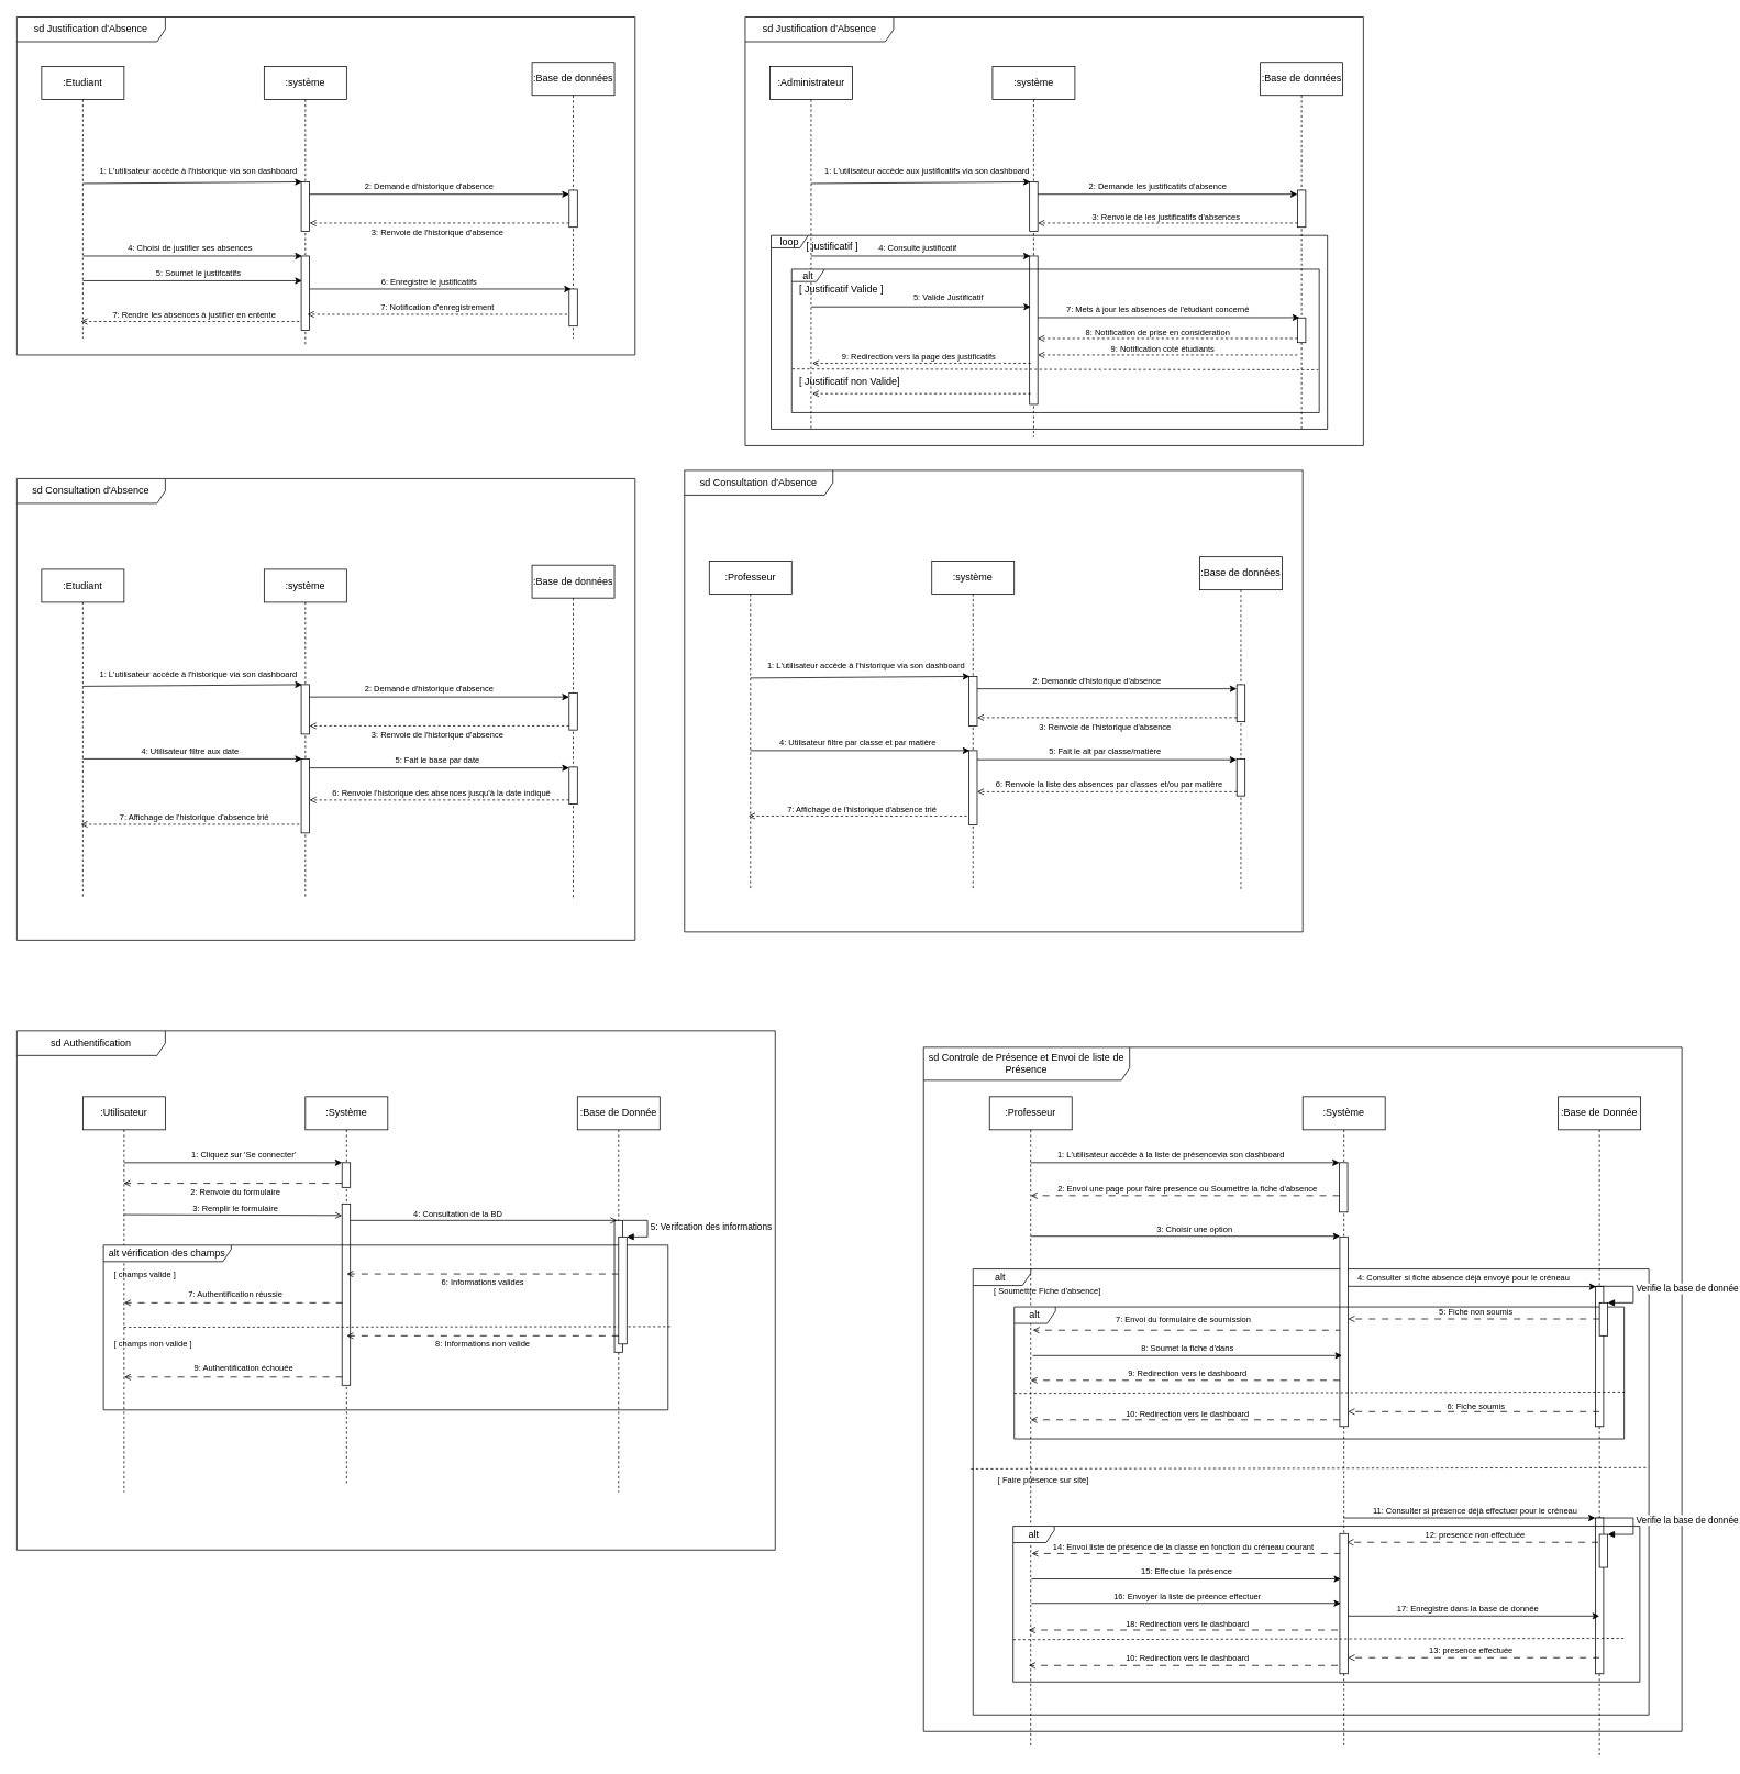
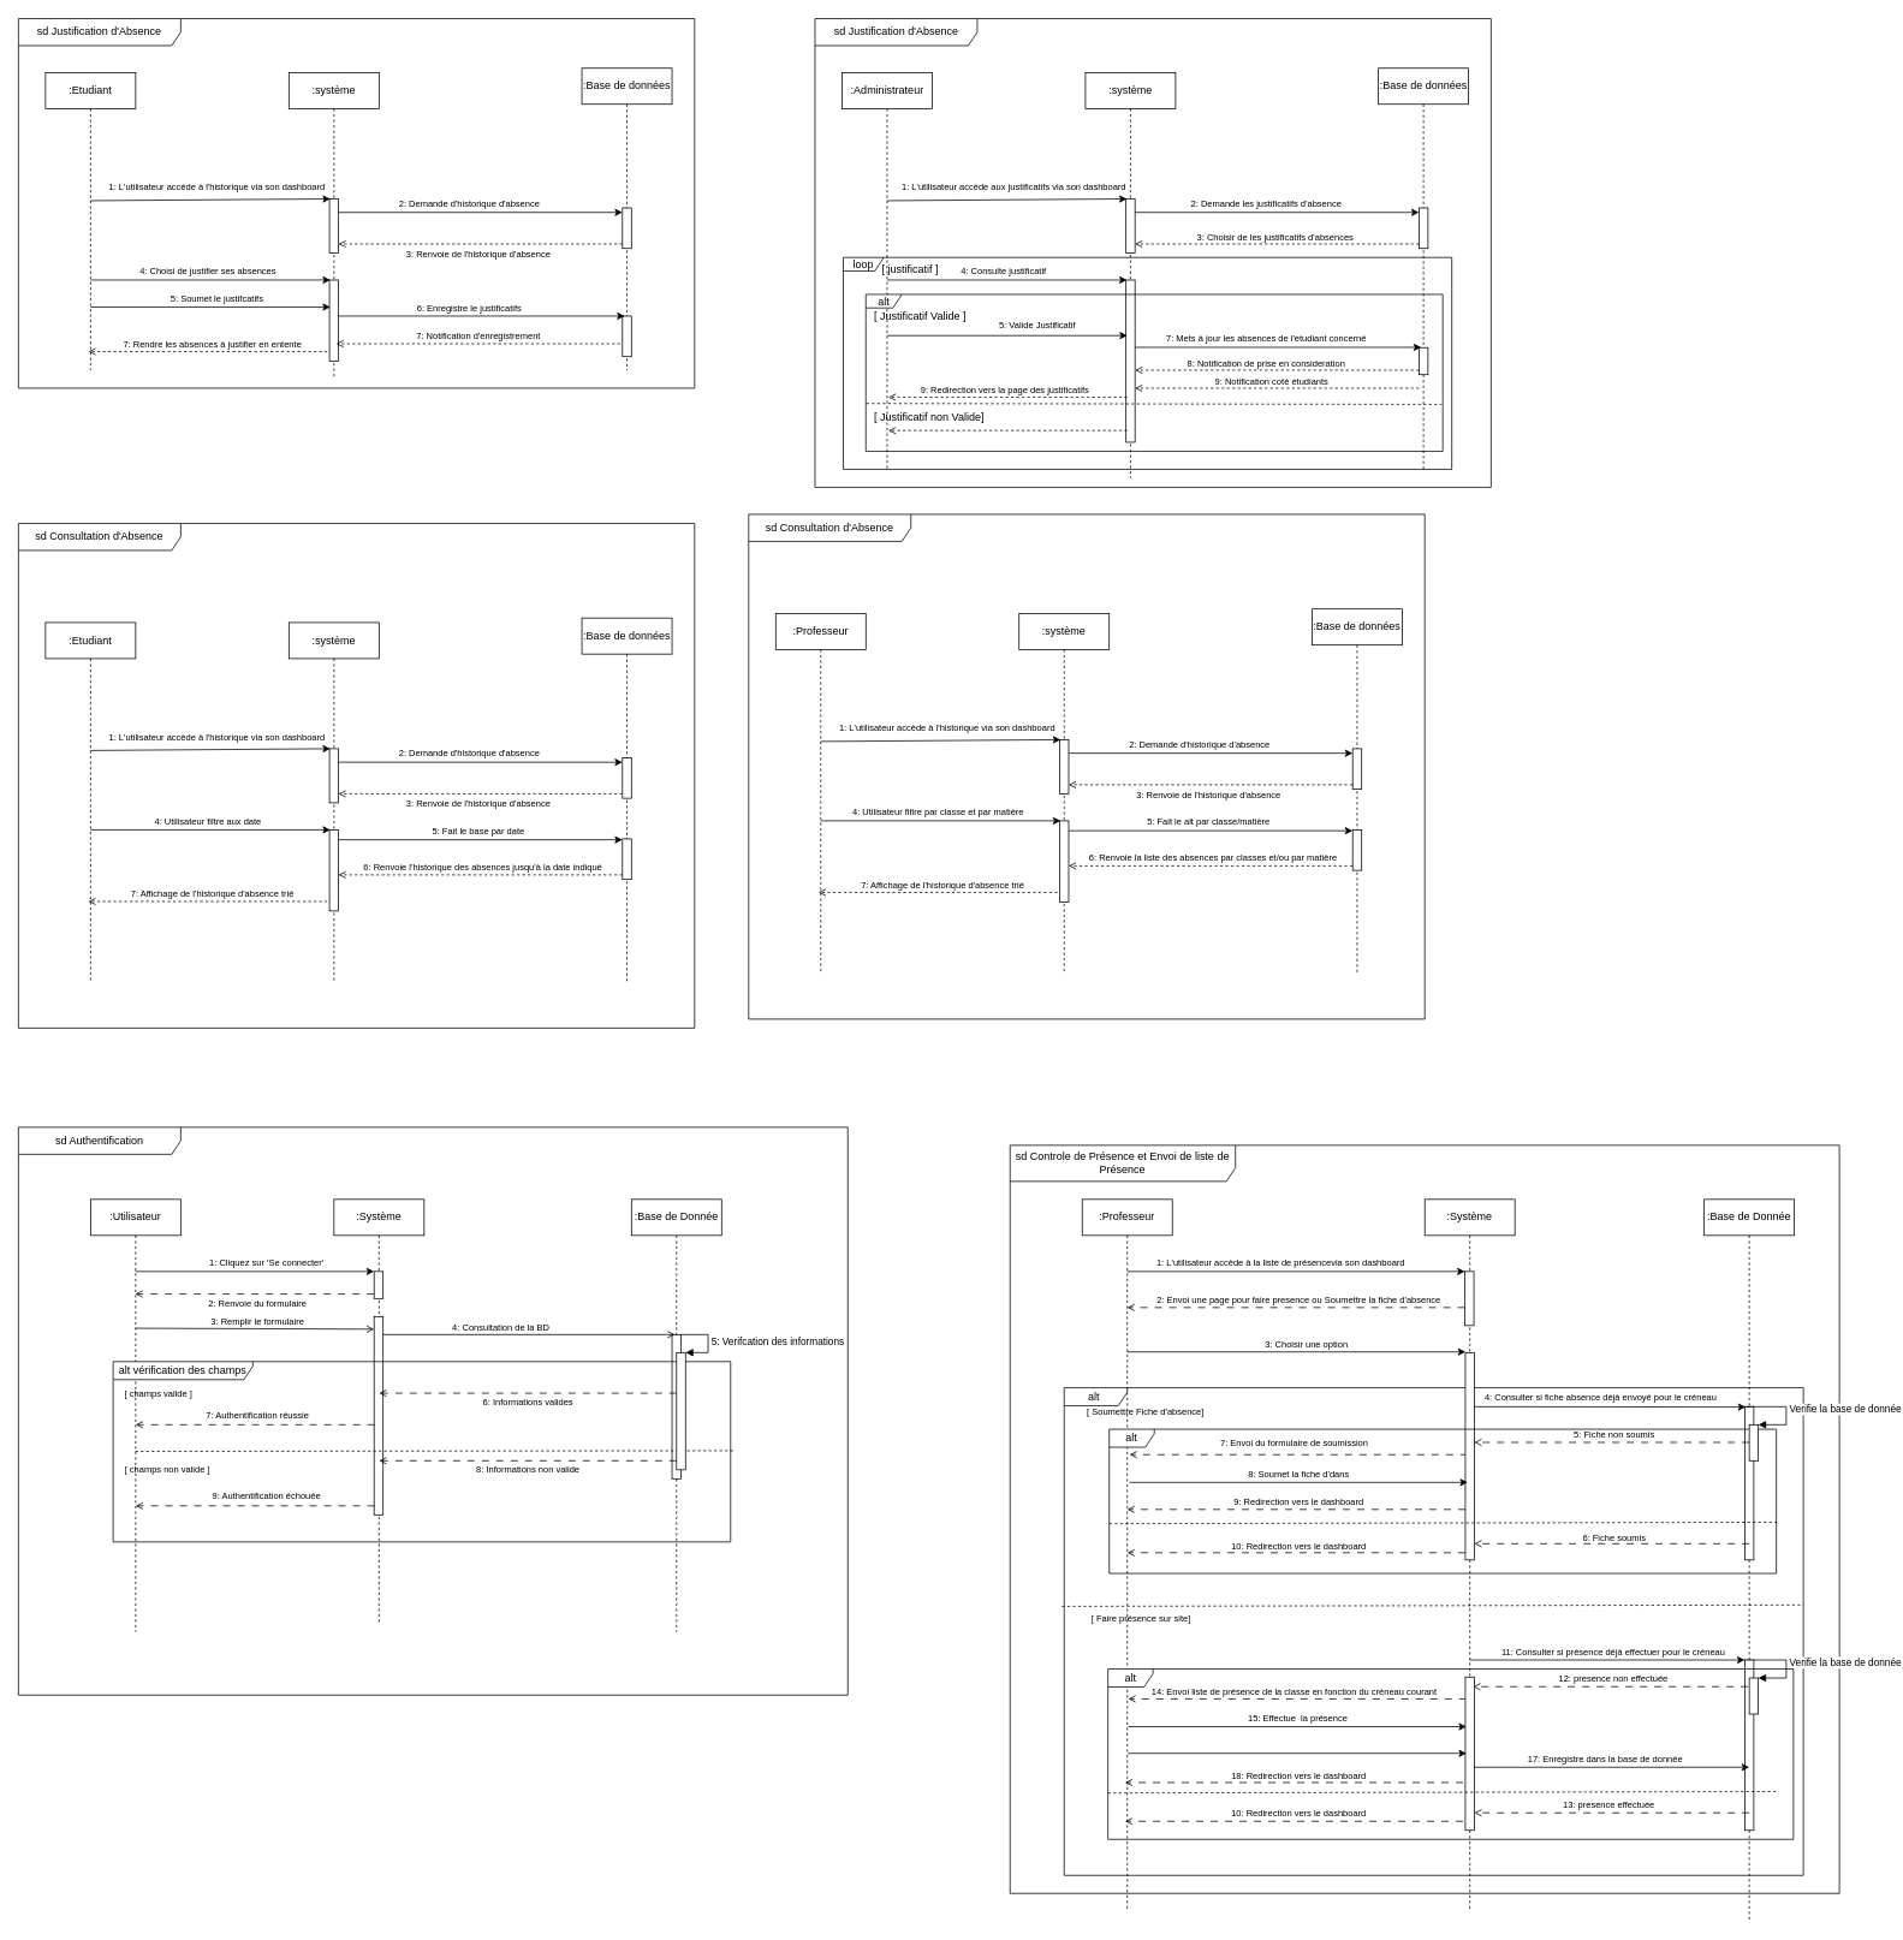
- <mxCell id="171" value="3: Renvoie de les justificatifs d'absences" style="text;html=1;align=center;verticalAlign=middle;resizable=0;points=[];autosize=1;strokeColor=none;fillColor=none;fontSize=10;" vertex="1" parent="1"><mxGeometry x="1313.59" y="247" width="200" height="30" as="geometry" /></mxCell>
+ <mxCell id="171" value="3: Choisir de les justificatifs d'absences" style="text;html=1;align=center;verticalAlign=middle;resizable=0;points=[];autosize=1;strokeColor=none;fillColor=none;fontSize=10;" vertex="1" parent="1"><mxGeometry x="1313.59" y="247" width="200" height="30" as="geometry" /></mxCell>
- <mxCell id="131" value="16: Envoyer la liste de préence effectuer" style="text;html=1;align=center;verticalAlign=middle;resizable=0;points=[];autosize=1;strokeColor=none;fillColor=none;fontSize=10;" vertex="1" parent="1"><mxGeometry x="1340" y="1921" width="200" height="30" as="geometry" /></mxCell>
